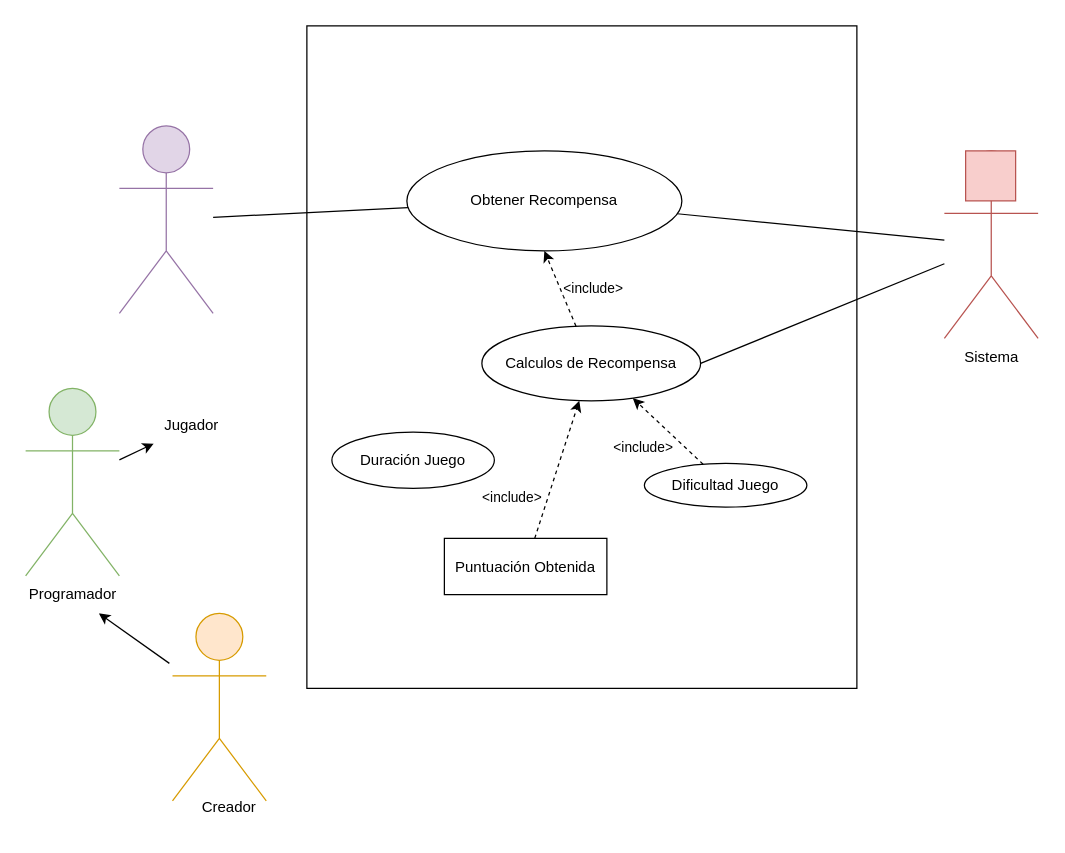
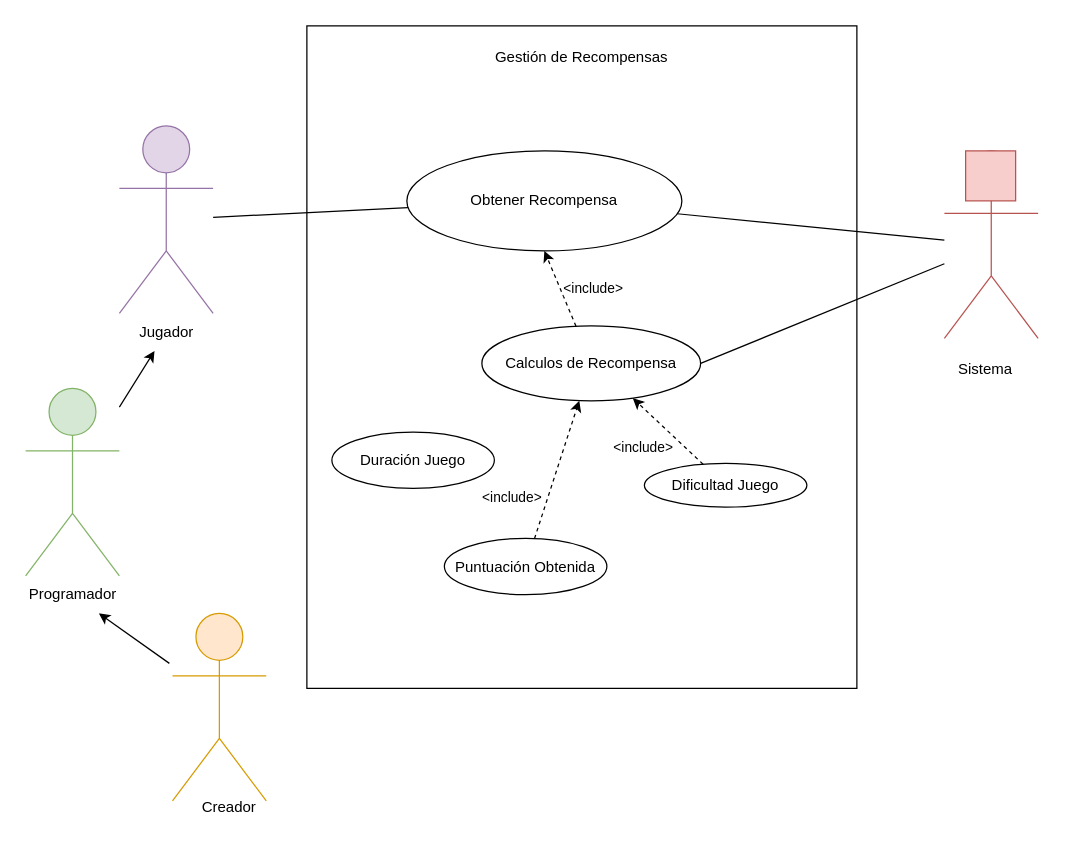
+ <mxCell id="3" value="Gestión de Recompensas" style="text;html=1;strokeColor=none;fillColor=none;align=center;verticalAlign=middle;whiteSpace=wrap;rounded=0;" vertex="1" parent="1"><mxGeometry x="360" y="30" width="210" height="30" as="geometry" /></mxCell>
- <mxCell id="12" value="Sistema" style="text;html=1;strokeColor=none;fillColor=none;align=center;verticalAlign=middle;whiteSpace=wrap;rounded=0;" vertex="1" parent="1"><mxGeometry x="762.5" y="270" width="60" height="30" as="geometry" /></mxCell>
+ <mxCell id="12" value="Sistema" style="text;html=1;strokeColor=none;fillColor=none;align=center;verticalAlign=middle;whiteSpace=wrap;rounded=0;" vertex="1" parent="1"><mxGeometry x="757.5" y="280" width="60" height="30" as="geometry" /></mxCell>
- <mxCell id="9" value="Jugador" style="text;html=1;strokeColor=none;fillColor=none;align=center;verticalAlign=middle;whiteSpace=wrap;rounded=0;" vertex="1" parent="1"><mxGeometry x="122.5" y="325" width="60" height="30" as="geometry" /></mxCell>
+ <mxCell id="9" value="Jugador" style="text;html=1;strokeColor=none;fillColor=none;align=center;verticalAlign=middle;whiteSpace=wrap;rounded=0;" vertex="1" parent="1"><mxGeometry x="102.5" y="250" width="60" height="30" as="geometry" /></mxCell>
- <mxCell id="21" value="Puntuación Obtenida" style="whiteSpace=wrap;html=1;fillColor=none;rounded=0;" vertex="1" parent="1"><mxGeometry x="355" y="430" width="130" height="45" as="geometry" /></mxCell>
+ <mxCell id="21" value="Puntuación Obtenida" style="ellipse;whiteSpace=wrap;html=1;fillColor=none;" vertex="1" parent="1"><mxGeometry x="355" y="430" width="130" height="45" as="geometry" /></mxCell>
